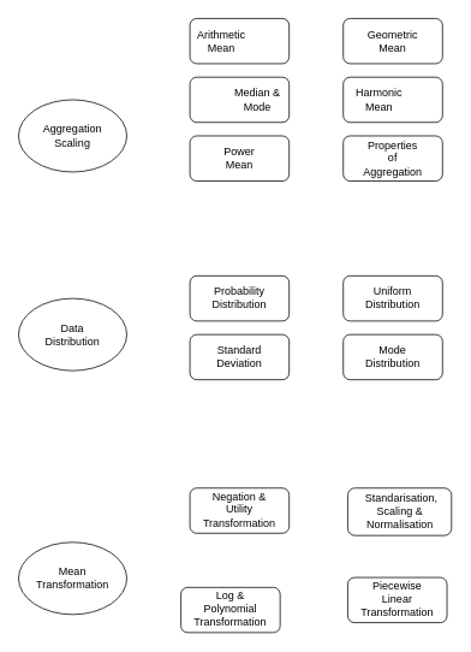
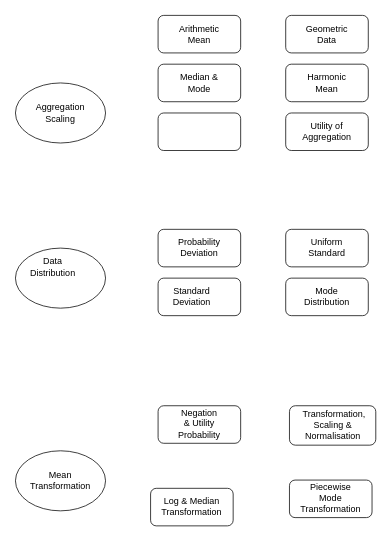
- <mxCell id="9" value="Arithmetic Mean" style="text;html=1;align=center;verticalAlign=middle;whiteSpace=wrap;rounded=0;" vertex="1" parent="1"><mxGeometry x="215" y="30" width="60" height="30" as="geometry" /></mxCell>
+ <mxCell id="9" value="Arithmetic Mean" style="text;html=1;align=center;verticalAlign=middle;whiteSpace=wrap;rounded=0;" vertex="1" parent="1"><mxGeometry x="235" y="30" width="60" height="30" as="geometry" /></mxCell>
- <mxCell id="15" value="Geometric Mean" style="text;html=1;align=center;verticalAlign=middle;whiteSpace=wrap;rounded=0;" vertex="1" parent="1"><mxGeometry x="405" y="30" width="60" height="30" as="geometry" /></mxCell>
+ <mxCell id="15" value="Geometric Data" style="text;html=1;align=center;verticalAlign=middle;whiteSpace=wrap;rounded=0;" vertex="1" parent="1"><mxGeometry x="405" y="30" width="60" height="30" as="geometry" /></mxCell>
- <mxCell id="11" value="Median &amp;amp; Mode" style="text;html=1;align=center;verticalAlign=middle;whiteSpace=wrap;rounded=0;" vertex="1" parent="1"><mxGeometry x="255" y="95" width="60" height="30" as="geometry" /></mxCell>
+ <mxCell id="11" value="Median &amp;amp; Mode" style="text;html=1;align=center;verticalAlign=middle;whiteSpace=wrap;rounded=0;" vertex="1" parent="1"><mxGeometry x="235" y="95" width="60" height="30" as="geometry" /></mxCell>
- <mxCell id="13" value="Harmonic Mean" style="text;html=1;align=center;verticalAlign=middle;whiteSpace=wrap;rounded=0;" vertex="1" parent="1"><mxGeometry x="390" y="95" width="60" height="30" as="geometry" /></mxCell>
+ <mxCell id="13" value="Harmonic Mean" style="text;html=1;align=center;verticalAlign=middle;whiteSpace=wrap;rounded=0;" vertex="1" parent="1"><mxGeometry x="405" y="95" width="60" height="30" as="geometry" /></mxCell>
- <mxCell id="17" value="Power Mean" style="text;html=1;align=center;verticalAlign=middle;whiteSpace=wrap;rounded=0;" vertex="1" parent="1"><mxGeometry x="235" y="160" width="60" height="30" as="geometry" /></mxCell>
- <mxCell id="19" value="&lt;div&gt;Properties of Aggregation&lt;/div&gt;" style="text;html=1;align=center;verticalAlign=middle;whiteSpace=wrap;rounded=0;" vertex="1" parent="1"><mxGeometry x="405" y="160" width="60" height="30" as="geometry" /></mxCell>
+ <mxCell id="19" value="&lt;div&gt;Utility of Aggregation&lt;/div&gt;" style="text;html=1;align=center;verticalAlign=middle;whiteSpace=wrap;rounded=0;" vertex="1" parent="1"><mxGeometry x="405" y="160" width="60" height="30" as="geometry" /></mxCell>
- <mxCell id="21" value="Probability Distribution" style="text;html=1;align=center;verticalAlign=middle;whiteSpace=wrap;rounded=0;movable=1;resizable=1;rotatable=1;deletable=1;editable=1;locked=0;connectable=1;" vertex="1" parent="1"><mxGeometry x="235" y="314" width="60" height="30" as="geometry" /></mxCell>
+ <mxCell id="21" value="Probability Deviation" style="text;html=1;align=center;verticalAlign=middle;whiteSpace=wrap;rounded=0;movable=1;resizable=1;rotatable=1;deletable=1;editable=1;locked=0;connectable=1;" vertex="1" parent="1"><mxGeometry x="235" y="314" width="60" height="30" as="geometry" /></mxCell>
- <mxCell id="25" value="Uniform Distribution" style="text;html=1;align=center;verticalAlign=middle;whiteSpace=wrap;rounded=0;movable=1;resizable=1;rotatable=1;deletable=1;editable=1;locked=0;connectable=1;" vertex="1" parent="1"><mxGeometry x="405" y="314" width="60" height="30" as="geometry" /></mxCell>
+ <mxCell id="25" value="Uniform Standard" style="text;html=1;align=center;verticalAlign=middle;whiteSpace=wrap;rounded=0;movable=1;resizable=1;rotatable=1;deletable=1;editable=1;locked=0;connectable=1;" vertex="1" parent="1"><mxGeometry x="405" y="314" width="60" height="30" as="geometry" /></mxCell>
- <mxCell id="5" value="Data Distribution" style="text;html=1;align=center;verticalAlign=middle;whiteSpace=wrap;rounded=0;" vertex="1" parent="1"><mxGeometry x="50" y="355" width="60" height="30" as="geometry" /></mxCell>
+ <mxCell id="5" value="Data Distribution" style="text;html=1;align=center;verticalAlign=middle;whiteSpace=wrap;rounded=0;" vertex="1" parent="1"><mxGeometry x="40" y="340" width="60" height="30" as="geometry" /></mxCell>
- <mxCell id="23" value="Standard Deviation" style="text;html=1;align=center;verticalAlign=middle;whiteSpace=wrap;rounded=0;movable=1;resizable=1;rotatable=1;deletable=1;editable=1;locked=0;connectable=1;" vertex="1" parent="1"><mxGeometry x="235" y="379" width="60" height="30" as="geometry" /></mxCell>
+ <mxCell id="23" value="Standard Deviation" style="text;html=1;align=center;verticalAlign=middle;whiteSpace=wrap;rounded=0;movable=1;resizable=1;rotatable=1;deletable=1;editable=1;locked=0;connectable=1;" vertex="1" parent="1"><mxGeometry x="225" y="379" width="60" height="30" as="geometry" /></mxCell>
- <mxCell id="29" value="Negation &amp;amp; Utility Transformation" style="text;html=1;align=center;verticalAlign=middle;whiteSpace=wrap;rounded=0;movable=1;resizable=1;rotatable=1;deletable=1;editable=1;locked=0;connectable=1;" vertex="1" parent="1"><mxGeometry x="235" y="549" width="60" height="30" as="geometry" /></mxCell>
+ <mxCell id="29" value="Negation &amp;amp; Utility Probability" style="text;html=1;align=center;verticalAlign=middle;whiteSpace=wrap;rounded=0;movable=1;resizable=1;rotatable=1;deletable=1;editable=1;locked=0;connectable=1;" vertex="1" parent="1"><mxGeometry x="235" y="549" width="60" height="30" as="geometry" /></mxCell>
- <mxCell id="31" value="&lt;div&gt;&amp;nbsp;Standarisation, Scaling &amp;amp; &lt;br&gt;&lt;/div&gt;&lt;div&gt;Normalisation&lt;br&gt;&lt;/div&gt;" style="text;html=1;align=center;verticalAlign=middle;whiteSpace=wrap;rounded=0;movable=1;resizable=1;rotatable=1;deletable=1;editable=1;locked=0;connectable=1;" vertex="1" parent="1"><mxGeometry x="412.5" y="551.25" width="60" height="30" as="geometry" /></mxCell>
+ <mxCell id="31" value="&lt;div&gt;&amp;nbsp;Transformation, Scaling &amp;amp; &lt;br&gt;&lt;/div&gt;&lt;div&gt;Normalisation&lt;br&gt;&lt;/div&gt;" style="text;html=1;align=center;verticalAlign=middle;whiteSpace=wrap;rounded=0;movable=1;resizable=1;rotatable=1;deletable=1;editable=1;locked=0;connectable=1;" vertex="1" parent="1"><mxGeometry x="412.5" y="551.25" width="60" height="30" as="geometry" /></mxCell>
- <mxCell id="35" value="Piecewise Linear Transformation" style="text;html=1;align=center;verticalAlign=middle;whiteSpace=wrap;rounded=0;movable=1;resizable=1;rotatable=1;deletable=1;editable=1;locked=0;connectable=1;" vertex="1" parent="1"><mxGeometry x="410" y="648" width="60" height="30" as="geometry" /></mxCell>
+ <mxCell id="35" value="Piecewise Mode Transformation" style="text;html=1;align=center;verticalAlign=middle;whiteSpace=wrap;rounded=0;movable=1;resizable=1;rotatable=1;deletable=1;editable=1;locked=0;connectable=1;" vertex="1" parent="1"><mxGeometry x="410" y="648" width="60" height="30" as="geometry" /></mxCell>
- <mxCell id="33" value="Log &amp;amp; Polynomial Transformation" style="text;html=1;align=center;verticalAlign=middle;whiteSpace=wrap;rounded=0;movable=1;resizable=1;rotatable=1;deletable=1;editable=1;locked=0;connectable=1;" vertex="1" parent="1"><mxGeometry x="225" y="659" width="60" height="30" as="geometry" /></mxCell>
+ <mxCell id="33" value="Log &amp;amp; Median Transformation" style="text;html=1;align=center;verticalAlign=middle;whiteSpace=wrap;rounded=0;movable=1;resizable=1;rotatable=1;deletable=1;editable=1;locked=0;connectable=1;" vertex="1" parent="1"><mxGeometry x="225" y="659" width="60" height="30" as="geometry" /></mxCell>
